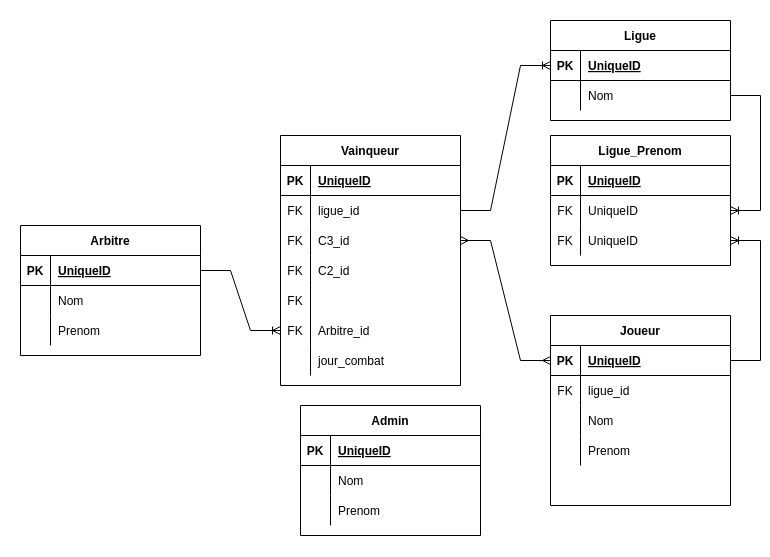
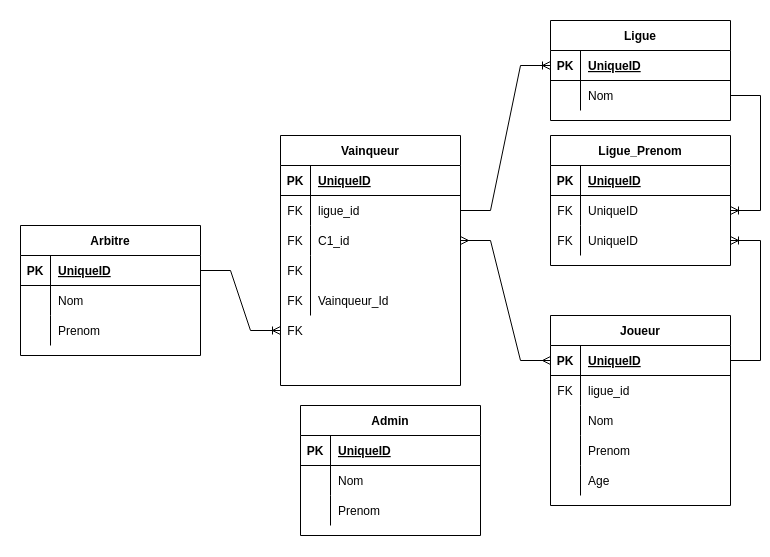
- <mxCell id="11" value="C3_id" style="shape=partialRectangle;connectable=0;fillColor=none;top=0;left=0;bottom=0;right=0;align=left;spacingLeft=6;fontStyle=0;overflow=hidden;" vertex="1" parent="9"><mxGeometry x="30" width="150" height="30" as="geometry"><mxRectangle width="150" height="30" as="alternateBounds" /></mxGeometry></mxCell>
+ <mxCell id="11" value="C1_id" style="shape=partialRectangle;connectable=0;fillColor=none;top=0;left=0;bottom=0;right=0;align=left;spacingLeft=6;fontStyle=0;overflow=hidden;" vertex="1" parent="9"><mxGeometry x="30" width="150" height="30" as="geometry"><mxRectangle width="150" height="30" as="alternateBounds" /></mxGeometry></mxCell>
- <mxCell id="14" value="C2_id" style="shape=partialRectangle;connectable=0;fillColor=none;top=0;left=0;bottom=0;right=0;align=left;spacingLeft=6;fontStyle=0;overflow=hidden;" vertex="1" parent="12"><mxGeometry x="30" width="150" height="30" as="geometry"><mxRectangle width="150" height="30" as="alternateBounds" /></mxGeometry></mxCell>
+ <mxCell id="17" value="Vainqueur_Id" style="shape=partialRectangle;connectable=0;fillColor=none;top=0;left=0;bottom=0;right=0;align=left;spacingLeft=6;fontStyle=0;overflow=hidden;" vertex="1" parent="15"><mxGeometry x="30" width="150" height="30" as="geometry"><mxRectangle width="150" height="30" as="alternateBounds" /></mxGeometry></mxCell>
- <mxCell id="20" value="Arbitre_id" style="shape=partialRectangle;connectable=0;fillColor=none;top=0;left=0;bottom=0;right=0;align=left;spacingLeft=6;fontStyle=0;overflow=hidden;" vertex="1" parent="18"><mxGeometry x="30" width="150" height="30" as="geometry"><mxRectangle width="150" height="30" as="alternateBounds" /></mxGeometry></mxCell>
- <mxCell id="23" value="jour_combat" style="shape=partialRectangle;connectable=0;fillColor=none;top=0;left=0;bottom=0;right=0;align=left;spacingLeft=6;overflow=hidden;" vertex="1" parent="21"><mxGeometry x="30" width="150" height="30" as="geometry"><mxRectangle width="150" height="30" as="alternateBounds" /></mxGeometry></mxCell>
+ <mxCell id="39" value="Age" style="shape=partialRectangle;connectable=0;fillColor=none;top=0;left=0;bottom=0;right=0;align=left;spacingLeft=6;overflow=hidden;" vertex="1" parent="37"><mxGeometry x="30" width="150" height="30" as="geometry"><mxRectangle width="150" height="30" as="alternateBounds" /></mxGeometry></mxCell>
